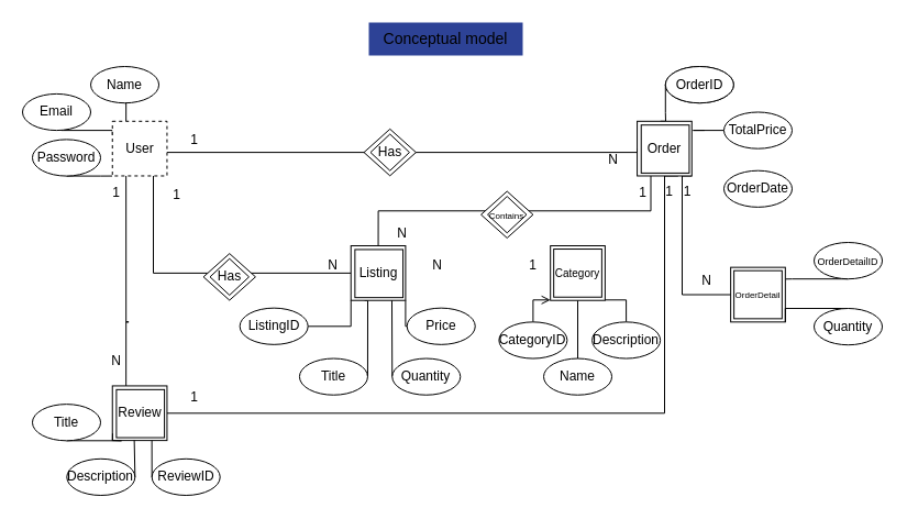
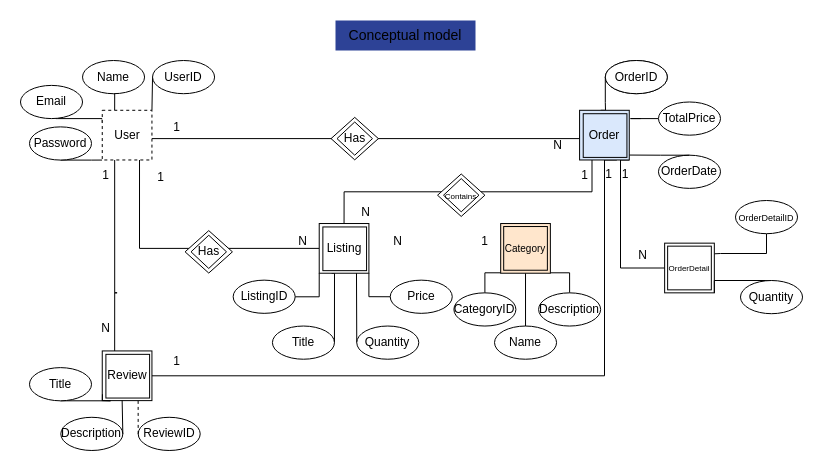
+ <mxCell id="23" value="UserID" style="ellipse;whiteSpace=wrap;html=1;container=0;" parent="4" vertex="1"><mxGeometry x="132.035" width="62.025" height="33.191" as="geometry" /></mxCell>
+ <mxCell id="22" style="edgeStyle=orthogonalEdgeStyle;rounded=0;orthogonalLoop=1;jettySize=auto;html=1;exitX=0;exitY=0.5;exitDx=0;exitDy=0;entryX=1;entryY=0;entryDx=0;entryDy=0;endArrow=none;endFill=0;" edge="1" parent="4" source="23" target="27"><mxGeometry relative="1" as="geometry" /></mxCell>
- <mxCell id="46" value="Order" style="whiteSpace=wrap;html=1;aspect=fixed;container=0;" parent="4" vertex="1"><mxGeometry x="559.078" y="49.787" width="49.693" height="49.693" as="geometry" /></mxCell>
+ <mxCell id="46" value="Order" style="whiteSpace=wrap;html=1;aspect=fixed;container=0;fillColor=#dae8fc;" parent="4" vertex="1"><mxGeometry x="559.078" y="49.787" width="49.693" height="49.693" as="geometry" /></mxCell>
+ <mxCell id="25" style="edgeStyle=orthogonalEdgeStyle;rounded=0;orthogonalLoop=1;jettySize=auto;html=1;exitX=0.5;exitY=0;exitDx=0;exitDy=0;entryX=1;entryY=0.901;entryDx=0;entryDy=0;entryPerimeter=0;endArrow=none;endFill=0;" parent="4" source="15" target="46" edge="1"><mxGeometry relative="1" as="geometry"><Array as="points"><mxPoint x="640" y="95" /><mxPoint x="640" y="95" /></Array></mxGeometry></mxCell>
- <mxCell id="77" value="&lt;font style=&quot;font-size: 9px;&quot;&gt;OrderDetailID&lt;/font&gt;" style="ellipse;whiteSpace=wrap;html=1;container=0;" vertex="1" parent="3"><mxGeometry x="720.0" y="160" width="62.025" height="33.191" as="geometry" /></mxCell>
+ <mxCell id="77" value="&lt;font style=&quot;font-size: 9px;&quot;&gt;OrderDetailID&lt;/font&gt;" style="ellipse;whiteSpace=wrap;html=1;container=0;" vertex="1" parent="3"><mxGeometry x="715" y="140" width="62.025" height="33.191" as="geometry" /></mxCell>
- <mxCell id="33" value="&lt;font style=&quot;font-size: 10px;&quot;&gt;Category&lt;/font&gt;" style="whiteSpace=wrap;html=1;aspect=fixed;container=0;" parent="4" vertex="1"><mxGeometry x="480.18" y="163.029" width="49.693" height="49.693" as="geometry" /></mxCell>
+ <mxCell id="33" value="&lt;font style=&quot;font-size: 10px;&quot;&gt;Category&lt;/font&gt;" style="whiteSpace=wrap;html=1;aspect=fixed;container=0;fillColor=#ffe6cc;" parent="4" vertex="1"><mxGeometry x="480.18" y="163.029" width="49.693" height="49.693" as="geometry" /></mxCell>
- <mxCell id="59" style="edgeStyle=orthogonalEdgeStyle;rounded=0;orthogonalLoop=1;jettySize=auto;html=1;entryX=0;entryY=1;entryDx=0;entryDy=0;endArrow=open;endFill=0;" parent="4" source="60" target="33" edge="1"><mxGeometry relative="1" as="geometry" /></mxCell>
+ <mxCell id="59" style="edgeStyle=orthogonalEdgeStyle;rounded=0;orthogonalLoop=1;jettySize=auto;html=1;entryX=0;entryY=1;entryDx=0;entryDy=0;endArrow=none;endFill=0;" parent="4" source="60" target="33" edge="1"><mxGeometry relative="1" as="geometry" /></mxCell>
- <mxCell id="58" value="ListingID" style="ellipse;whiteSpace=wrap;html=1;container=0;" parent="4" vertex="1"><mxGeometry x="197.658" y="219.653" width="62.025" height="33.191" as="geometry" /></mxCell>
+ <mxCell id="58" value="ListingID" style="ellipse;whiteSpace=wrap;html=1;container=0;" parent="4" vertex="1"><mxGeometry x="212.658" y="219.653" width="62.025" height="33.191" as="geometry" /></mxCell>
- <mxCell id="53" value="Price" style="ellipse;whiteSpace=wrap;html=1;container=0;" parent="4" vertex="1"><mxGeometry x="349.724" y="219.653" width="62.025" height="33.191" as="geometry" /></mxCell>
+ <mxCell id="53" value="Price" style="ellipse;whiteSpace=wrap;html=1;container=0;" parent="4" vertex="1"><mxGeometry x="369.724" y="219.653" width="62.025" height="33.191" as="geometry" /></mxCell>
- <mxCell id="70" style="edgeStyle=orthogonalEdgeStyle;rounded=0;orthogonalLoop=1;jettySize=auto;html=1;exitX=0;exitY=0.5;exitDx=0;exitDy=0;entryX=0.722;entryY=0.996;entryDx=0;entryDy=0;entryPerimeter=0;endArrow=none;endFill=0;" parent="4" source="69" target="11" edge="1"><mxGeometry relative="1" as="geometry" /></mxCell>
+ <mxCell id="70" style="edgeStyle=orthogonalEdgeStyle;rounded=0;orthogonalLoop=1;jettySize=auto;html=1;exitX=0;exitY=0.5;exitDx=0;exitDy=0;entryX=0.722;entryY=0.996;entryDx=0;entryDy=0;entryPerimeter=0;endArrow=none;endFill=0;dashed=1;" parent="4" source="69" target="11" edge="1"><mxGeometry relative="1" as="geometry" /></mxCell>
